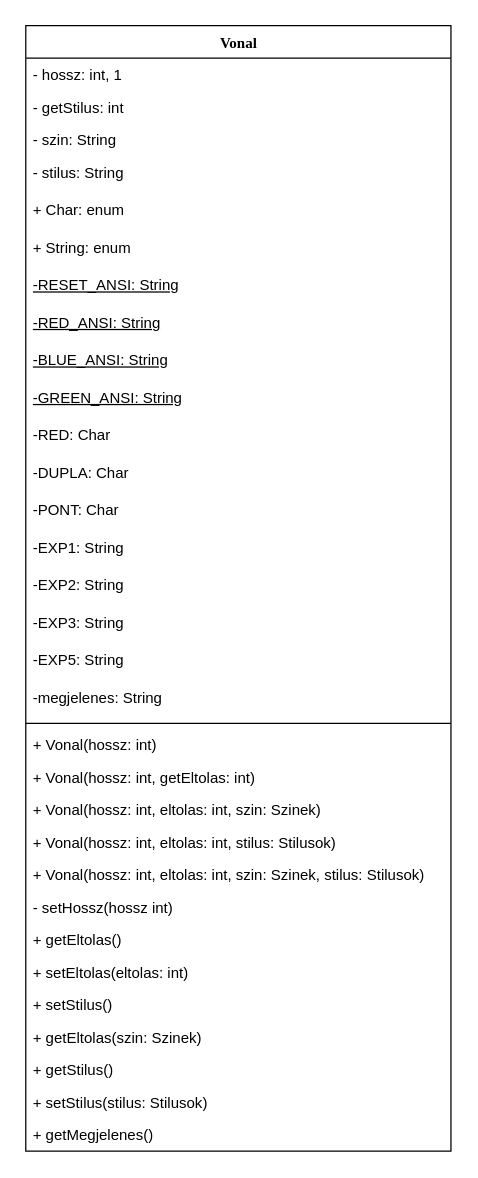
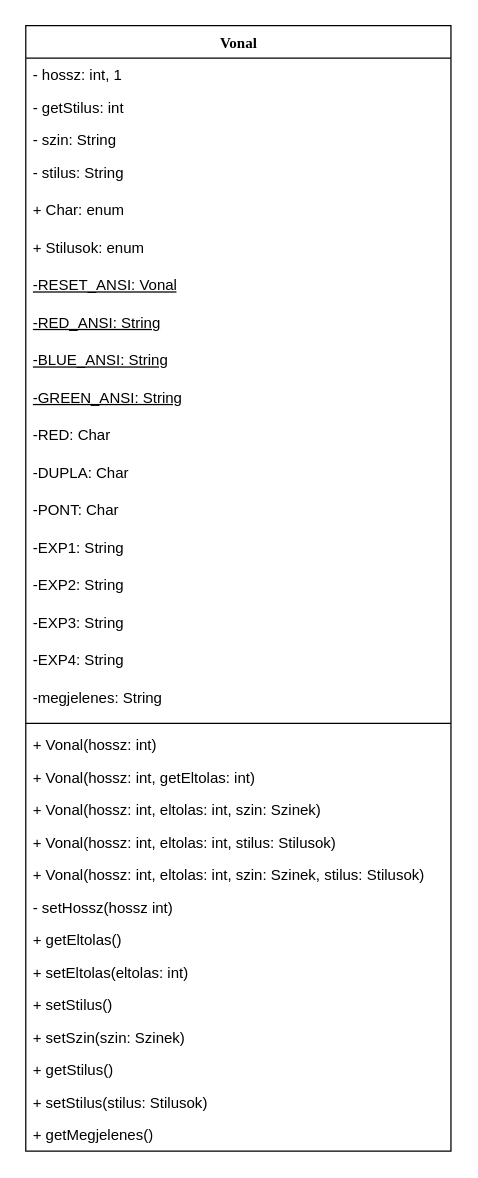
- <mxCell id="8" value="+ String: enum" style="text;html=1;strokeColor=none;fillColor=none;align=left;verticalAlign=top;spacingLeft=4;spacingRight=4;whiteSpace=wrap;overflow=hidden;rotatable=0;points=[[0,0.5],[1,0.5]];portConstraint=eastwest;" vertex="1" parent="2"><mxGeometry y="164" width="340" height="30" as="geometry" /></mxCell>
+ <mxCell id="8" value="+ Stilusok: enum" style="text;html=1;strokeColor=none;fillColor=none;align=left;verticalAlign=top;spacingLeft=4;spacingRight=4;whiteSpace=wrap;overflow=hidden;rotatable=0;points=[[0,0.5],[1,0.5]];portConstraint=eastwest;" vertex="1" parent="2"><mxGeometry y="164" width="340" height="30" as="geometry" /></mxCell>
- <mxCell id="9" value="&lt;u&gt;-RESET_ANSI: String&lt;/u&gt;" style="text;html=1;strokeColor=none;fillColor=none;align=left;verticalAlign=top;spacingLeft=4;spacingRight=4;whiteSpace=wrap;overflow=hidden;rotatable=0;points=[[0,0.5],[1,0.5]];portConstraint=eastwest;" vertex="1" parent="2"><mxGeometry y="194" width="340" height="30" as="geometry" /></mxCell>
+ <mxCell id="9" value="&lt;u&gt;-RESET_ANSI: Vonal&lt;/u&gt;" style="text;html=1;strokeColor=none;fillColor=none;align=left;verticalAlign=top;spacingLeft=4;spacingRight=4;whiteSpace=wrap;overflow=hidden;rotatable=0;points=[[0,0.5],[1,0.5]];portConstraint=eastwest;" vertex="1" parent="2"><mxGeometry y="194" width="340" height="30" as="geometry" /></mxCell>
- <mxCell id="19" value="-EXP5: String" style="text;html=1;strokeColor=none;fillColor=none;align=left;verticalAlign=top;spacingLeft=4;spacingRight=4;whiteSpace=wrap;overflow=hidden;rotatable=0;points=[[0,0.5],[1,0.5]];portConstraint=eastwest;" vertex="1" parent="2"><mxGeometry y="494" width="340" height="30" as="geometry" /></mxCell>
+ <mxCell id="19" value="-EXP4: String" style="text;html=1;strokeColor=none;fillColor=none;align=left;verticalAlign=top;spacingLeft=4;spacingRight=4;whiteSpace=wrap;overflow=hidden;rotatable=0;points=[[0,0.5],[1,0.5]];portConstraint=eastwest;" vertex="1" parent="2"><mxGeometry y="494" width="340" height="30" as="geometry" /></mxCell>
- <mxCell id="31" value="+ getEltolas(szin: Szinek)" style="text;html=1;strokeColor=none;fillColor=none;align=left;verticalAlign=top;spacingLeft=4;spacingRight=4;whiteSpace=wrap;overflow=hidden;rotatable=0;points=[[0,0.5],[1,0.5]];portConstraint=eastwest;" vertex="1" parent="2"><mxGeometry y="796" width="340" height="26" as="geometry" /></mxCell>
+ <mxCell id="31" value="+ setSzin(szin: Szinek)" style="text;html=1;strokeColor=none;fillColor=none;align=left;verticalAlign=top;spacingLeft=4;spacingRight=4;whiteSpace=wrap;overflow=hidden;rotatable=0;points=[[0,0.5],[1,0.5]];portConstraint=eastwest;" vertex="1" parent="2"><mxGeometry y="796" width="340" height="26" as="geometry" /></mxCell>
